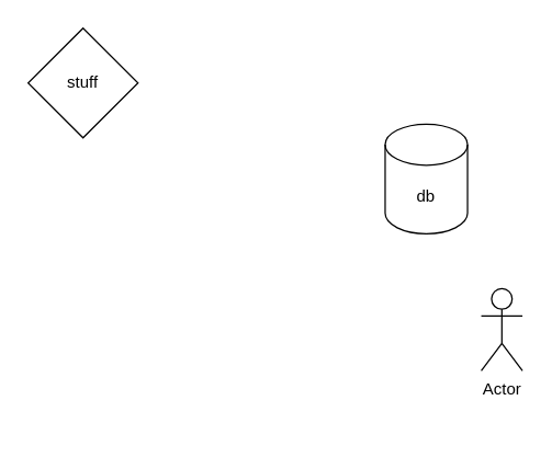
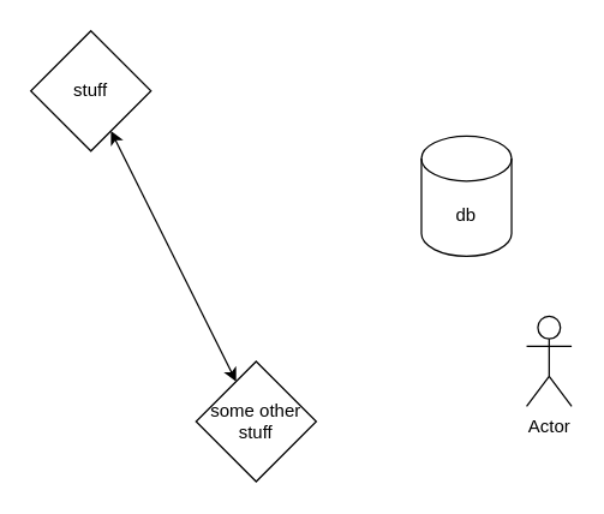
+ <mxCell id="4" value="" style="endArrow=classic;startArrow=classic;html=1;" parent="1" source="3" target="2" edge="1"><mxGeometry width="50" height="50" relative="1" as="geometry"><mxPoint x="210" y="220" as="sourcePoint" /><mxPoint x="260" y="170" as="targetPoint" /></mxGeometry></mxCell>
+ <mxCell id="3" value="some other stuff" style="rhombus;whiteSpace=wrap;html=1;" parent="1" vertex="1"><mxGeometry x="130" y="240" width="80" height="80" as="geometry" /></mxCell>
